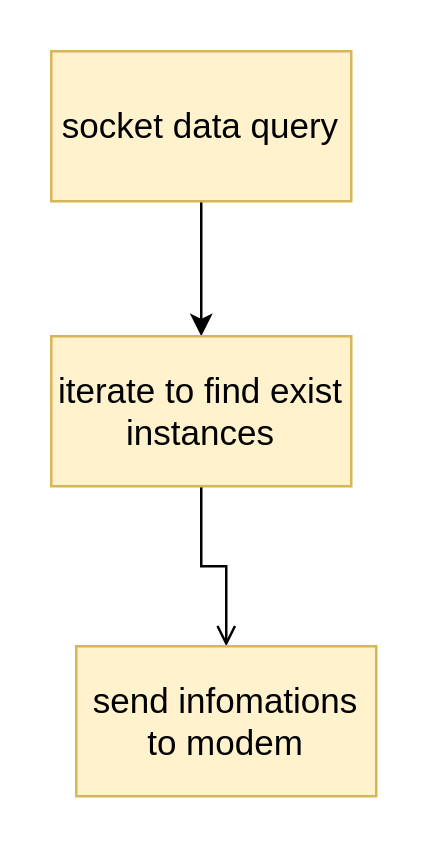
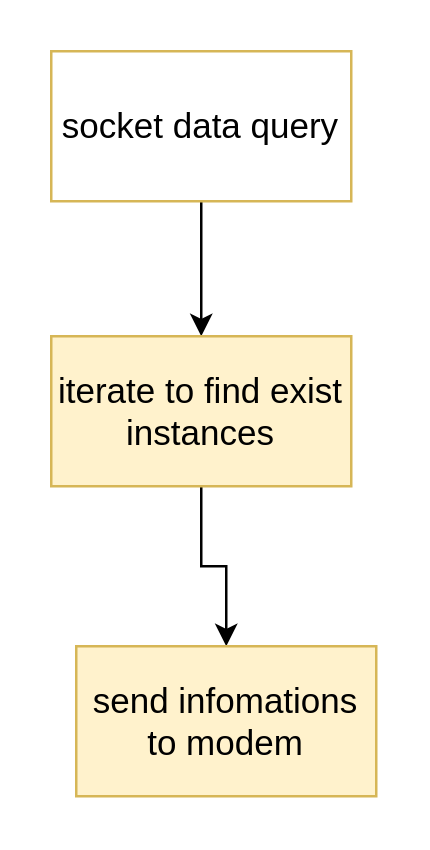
- <mxCell id="3" value="&lt;font style=&quot;font-size: 14px;&quot;&gt;socket data query&lt;/font&gt;" style="rounded=0;whiteSpace=wrap;html=1;fillColor=#fff2cc;strokeColor=#d6b656;" vertex="1" parent="1"><mxGeometry x="20" y="20" width="120" height="60" as="geometry" /></mxCell>
+ <mxCell id="3" value="&lt;font style=&quot;font-size: 14px;&quot;&gt;socket data query&lt;/font&gt;" style="rounded=0;whiteSpace=wrap;html=1;fillColor=#ffffff;strokeColor=#d6b656;" vertex="1" parent="1"><mxGeometry x="20" y="20" width="120" height="60" as="geometry" /></mxCell>
- <mxCell id="4" style="edgeStyle=orthogonalEdgeStyle;rounded=0;orthogonalLoop=1;jettySize=auto;html=1;endArrow=open;" edge="1" parent="1" source="5" target="6"><mxGeometry relative="1" as="geometry" /></mxCell>
+ <mxCell id="4" style="edgeStyle=orthogonalEdgeStyle;rounded=0;orthogonalLoop=1;jettySize=auto;html=1;" edge="1" parent="1" source="5" target="6"><mxGeometry relative="1" as="geometry" /></mxCell>
